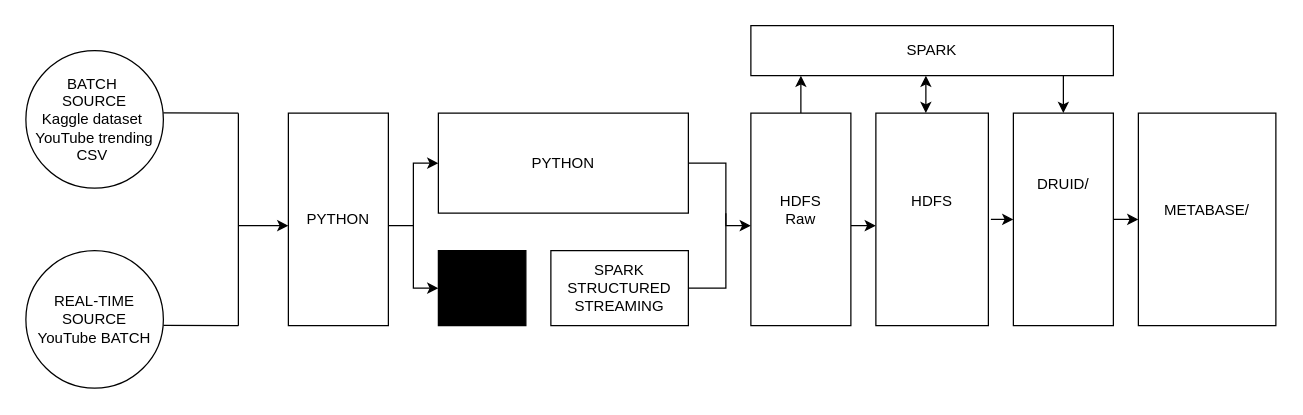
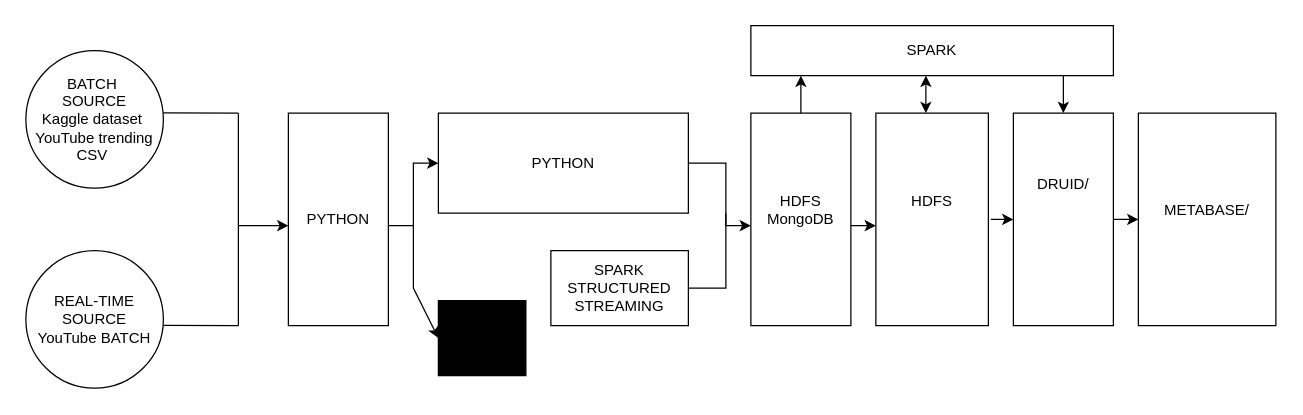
- <mxCell id="23" value="&lt;div&gt;&lt;span style=&quot;color: light-dark(rgb(0, 0, 0), rgb(0, 0, 0));&quot;&gt;HDFS&lt;/span&gt;&lt;/div&gt;&lt;div&gt;&lt;span style=&quot;color: light-dark(rgb(0, 0, 0), rgb(0, 0, 0));&quot;&gt;Raw&lt;/span&gt;&lt;/div&gt;&lt;div&gt;&lt;span style=&quot;color: light-dark(transparent, rgb(0, 0, 0));&quot;&gt;zone&lt;/span&gt;&lt;/div&gt;" style="rounded=0;whiteSpace=wrap;html=1;fillColor=light-dark(#FFFFFF,#66B2FF);strokeColor=light-dark(#000000,#000000);" parent="1" vertex="1"><mxGeometry x="600" y="90" width="80" height="170" as="geometry" /></mxCell>
+ <mxCell id="23" value="&lt;div&gt;&lt;span style=&quot;color: light-dark(rgb(0, 0, 0), rgb(0, 0, 0));&quot;&gt;HDFS&lt;/span&gt;&lt;/div&gt;&lt;div&gt;&lt;span style=&quot;color: light-dark(rgb(0, 0, 0), rgb(0, 0, 0));&quot;&gt;MongoDB&lt;/span&gt;&lt;/div&gt;&lt;div&gt;&lt;span style=&quot;color: light-dark(transparent, rgb(0, 0, 0));&quot;&gt;zone&lt;/span&gt;&lt;/div&gt;" style="rounded=0;whiteSpace=wrap;html=1;fillColor=light-dark(#FFFFFF,#66B2FF);strokeColor=light-dark(#000000,#000000);" parent="1" vertex="1"><mxGeometry x="600" y="90" width="80" height="170" as="geometry" /></mxCell>
- <mxCell id="11" value="&lt;span style=&quot;color: light-dark(rgb(0, 0, 0), rgb(0, 0, 0));&quot;&gt;KAFKA&lt;/span&gt;" style="rounded=0;whiteSpace=wrap;html=1;fillColor=light-dark(#000000,#97D077);strokeColor=light-dark(#000000,#010101);" parent="1" vertex="1"><mxGeometry x="350" y="200" width="70" height="60" as="geometry" /></mxCell>
+ <mxCell id="11" value="&lt;span style=&quot;color: light-dark(rgb(0, 0, 0), rgb(0, 0, 0));&quot;&gt;KAFKA&lt;/span&gt;" style="rounded=0;whiteSpace=wrap;html=1;fillColor=light-dark(#000000,#97D077);strokeColor=light-dark(#000000,#010101);" parent="1" vertex="1"><mxGeometry x="350" y="240" width="70" height="60" as="geometry" /></mxCell>
